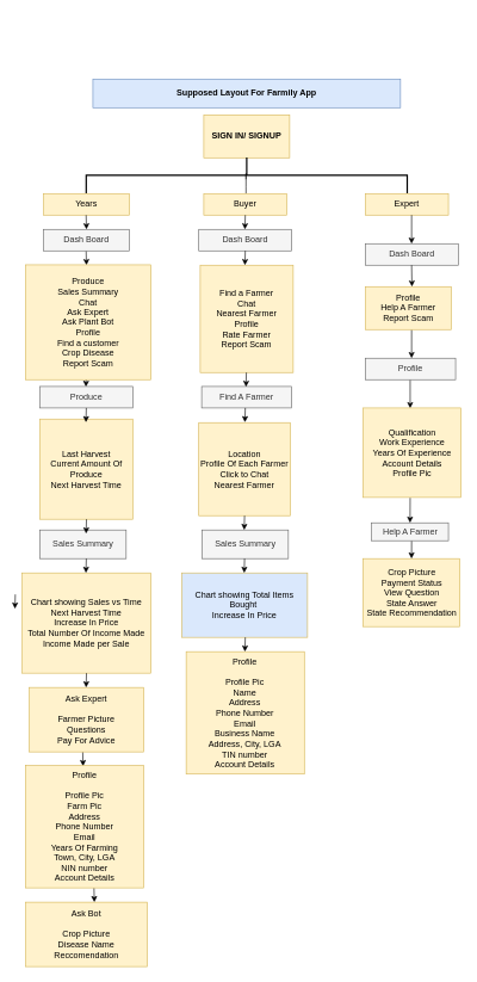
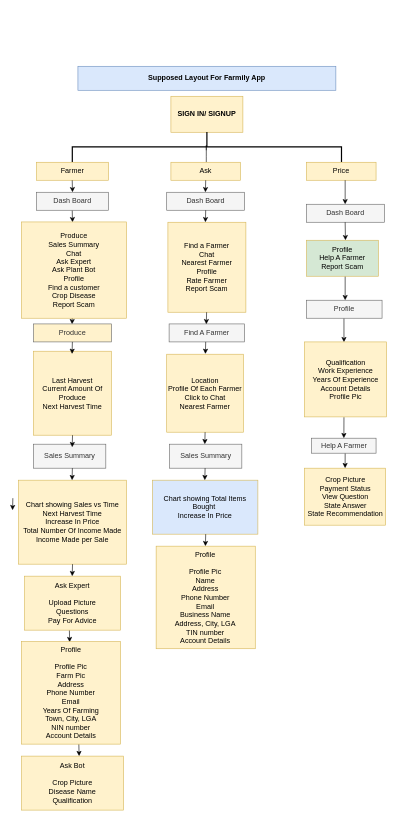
- <mxCell id="5" value="Years" style="rounded=0;whiteSpace=wrap;html=1;fillColor=#fff2cc;strokeColor=#d6b656;" parent="1" vertex="1"><mxGeometry x="60" y="270" width="120" height="30" as="geometry" /></mxCell>
+ <mxCell id="5" value="Farmer" style="rounded=0;whiteSpace=wrap;html=1;fillColor=#fff2cc;strokeColor=#d6b656;" parent="1" vertex="1"><mxGeometry x="60" y="270" width="120" height="30" as="geometry" /></mxCell>
- <mxCell id="6" value="Buyer" style="rounded=0;whiteSpace=wrap;html=1;fillColor=#fff2cc;strokeColor=#d6b656;" parent="1" vertex="1"><mxGeometry x="284" y="270" width="116" height="30" as="geometry" /></mxCell>
+ <mxCell id="6" value="Ask" style="rounded=0;whiteSpace=wrap;html=1;fillColor=#fff2cc;strokeColor=#d6b656;" parent="1" vertex="1"><mxGeometry x="284" y="270" width="116" height="30" as="geometry" /></mxCell>
- <mxCell id="7" value="Expert" style="rounded=0;whiteSpace=wrap;html=1;fillColor=#fff2cc;strokeColor=#d6b656;" parent="1" vertex="1"><mxGeometry x="510" y="270" width="116" height="30" as="geometry" /></mxCell>
+ <mxCell id="7" value="Price" style="rounded=0;whiteSpace=wrap;html=1;fillColor=#fff2cc;strokeColor=#d6b656;" parent="1" vertex="1"><mxGeometry x="510" y="270" width="116" height="30" as="geometry" /></mxCell>
- <mxCell id="22" value="Profile&lt;br&gt;Help A Farmer&lt;br&gt;Report Scam" style="rounded=0;whiteSpace=wrap;html=1;fillColor=#fff2cc;strokeColor=#d6b656;" parent="1" vertex="1"><mxGeometry x="510" y="400" width="120" height="60" as="geometry" /></mxCell>
+ <mxCell id="22" value="Profile&lt;br&gt;Help A Farmer&lt;br&gt;Report Scam" style="rounded=0;whiteSpace=wrap;html=1;fillColor=#d5e8d4;strokeColor=#d6b656;" parent="1" vertex="1"><mxGeometry x="510" y="400" width="120" height="60" as="geometry" /></mxCell>
- <mxCell id="13" value="Produce" style="rounded=0;whiteSpace=wrap;html=1;fillColor=#f5f5f5;strokeColor=#666666;fontColor=#333333;" parent="1" vertex="1"><mxGeometry x="55" y="539.5" width="130" height="30" as="geometry" /></mxCell>
+ <mxCell id="13" value="Produce" style="rounded=0;whiteSpace=wrap;html=1;fillColor=#fff2cc;strokeColor=#666666;fontColor=#333333;" parent="1" vertex="1"><mxGeometry x="55" y="539.5" width="130" height="30" as="geometry" /></mxCell>
- <mxCell id="36" value="Ask Expert&lt;br&gt;&lt;br&gt;Farmer Picture&lt;br&gt;Questions&lt;br&gt;Pay For Advice" style="rounded=0;whiteSpace=wrap;html=1;fillColor=#fff2cc;strokeColor=#d6b656;" parent="1" vertex="1"><mxGeometry x="40" y="960" width="160" height="90" as="geometry" /></mxCell>
+ <mxCell id="36" value="Ask Expert&lt;br&gt;&lt;br&gt;Upload Picture&lt;br&gt;Questions&lt;br&gt;Pay For Advice" style="rounded=0;whiteSpace=wrap;html=1;fillColor=#fff2cc;strokeColor=#d6b656;" parent="1" vertex="1"><mxGeometry x="40" y="960" width="160" height="90" as="geometry" /></mxCell>
- <mxCell id="52" value="Ask Bot&lt;br&gt;&lt;br&gt;Crop Picture&lt;br&gt;Disease Name&lt;br&gt;Reccomendation" style="rounded=0;whiteSpace=wrap;html=1;fillColor=#fff2cc;strokeColor=#d6b656;" parent="1" vertex="1"><mxGeometry x="35" y="1260" width="170" height="90" as="geometry" /></mxCell>
+ <mxCell id="52" value="Ask Bot&lt;br&gt;&lt;br&gt;Crop Picture&lt;br&gt;Disease Name&lt;br&gt;Qualification" style="rounded=0;whiteSpace=wrap;html=1;fillColor=#fff2cc;strokeColor=#d6b656;" parent="1" vertex="1"><mxGeometry x="35" y="1260" width="170" height="90" as="geometry" /></mxCell>
